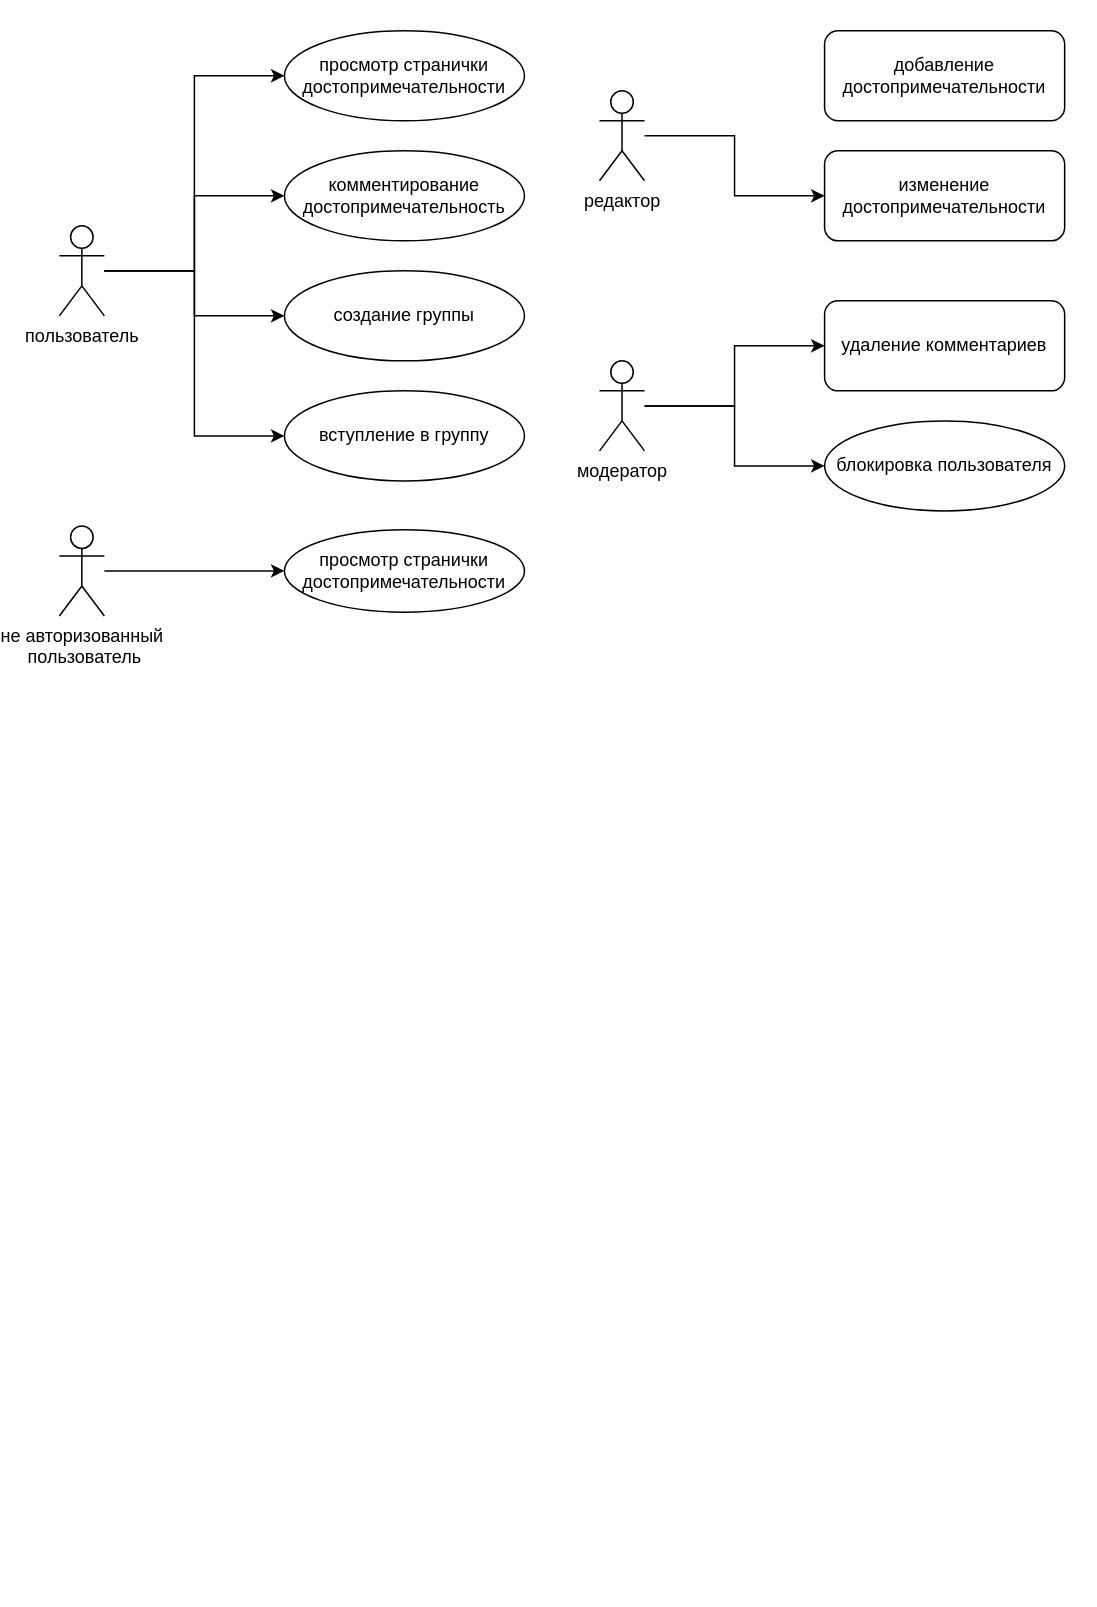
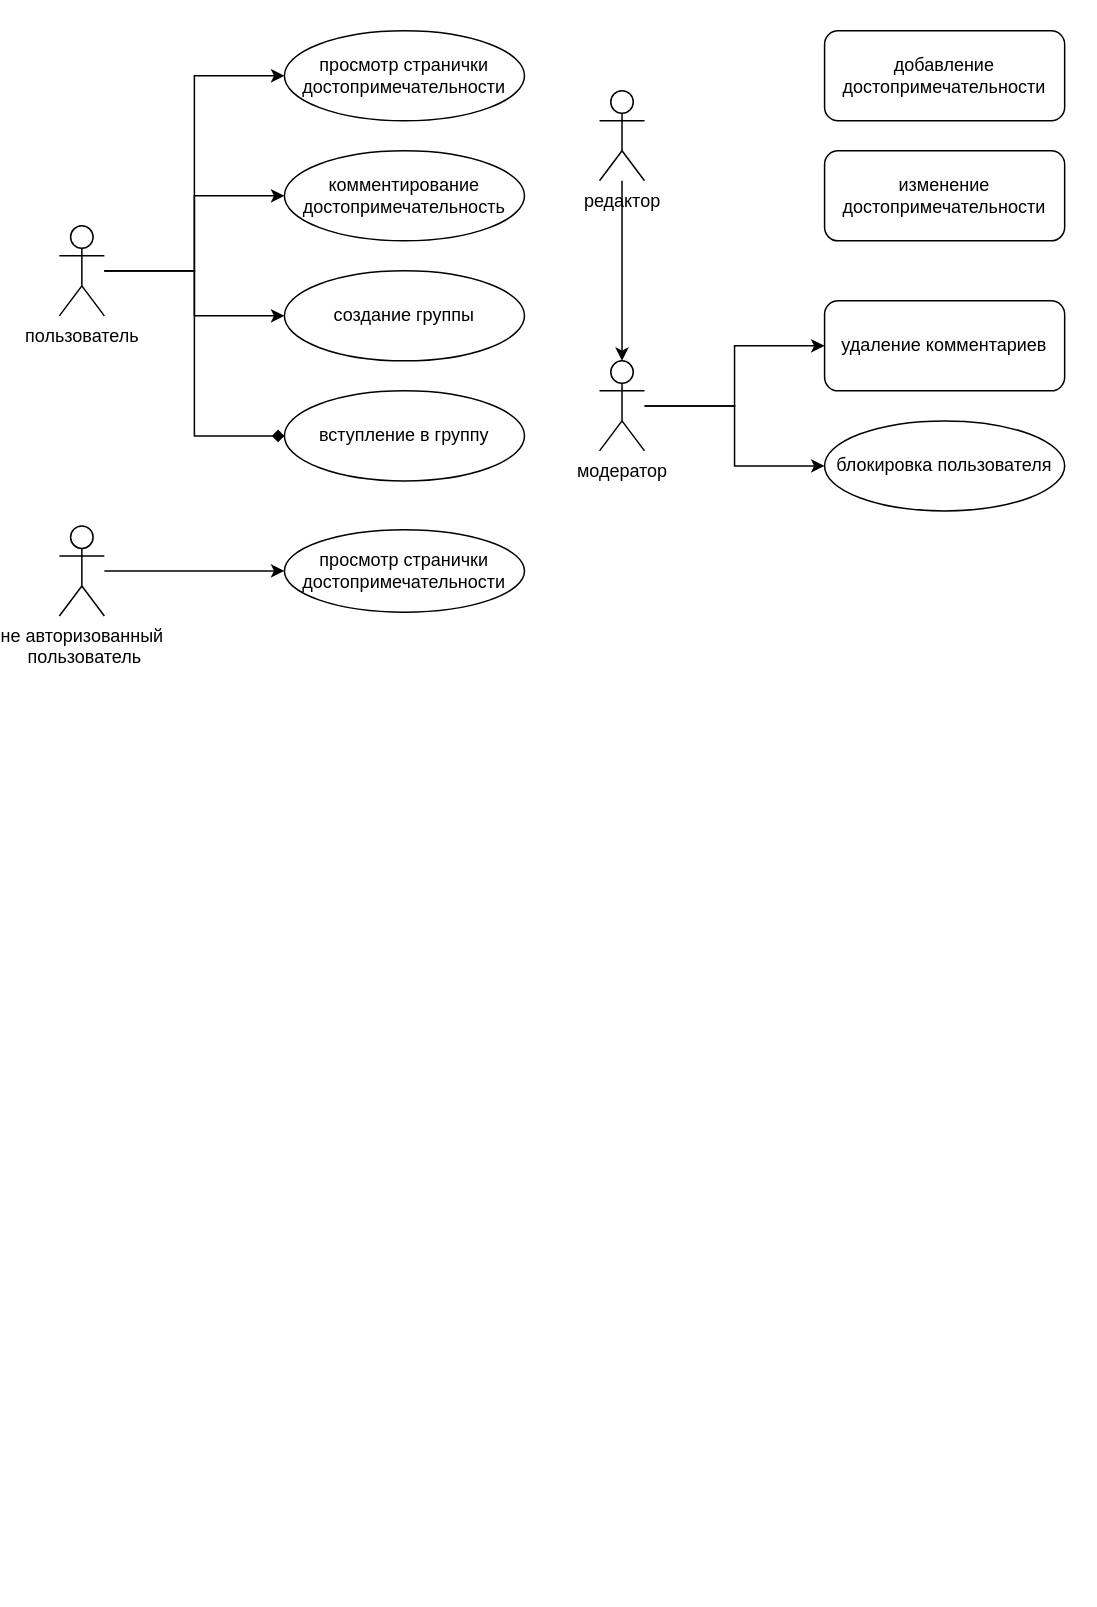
- <mxCell id="24" style="edgeStyle=orthogonalEdgeStyle;rounded=0;orthogonalLoop=1;jettySize=auto;html=1;entryX=0;entryY=0.5;entryDx=0;entryDy=0;" parent="1" source="25" target="34" edge="1"><mxGeometry relative="1" as="geometry" /></mxCell>
+ <mxCell id="24" style="edgeStyle=orthogonalEdgeStyle;rounded=0;orthogonalLoop=1;jettySize=auto;html=1;" parent="1" source="25" target="28" edge="1"><mxGeometry relative="1" as="geometry" /></mxCell>
- <mxCell id="22" style="edgeStyle=orthogonalEdgeStyle;rounded=0;orthogonalLoop=1;jettySize=auto;html=1;entryX=0;entryY=0.5;entryDx=0;entryDy=0;" edge="1" parent="1" source="23" target="39"><mxGeometry relative="1" as="geometry" /></mxCell>
+ <mxCell id="22" style="edgeStyle=orthogonalEdgeStyle;rounded=0;orthogonalLoop=1;jettySize=auto;html=1;entryX=0;entryY=0.5;entryDx=0;entryDy=0;endArrow=diamond;" edge="1" parent="1" source="23" target="39"><mxGeometry relative="1" as="geometry" /></mxCell>
